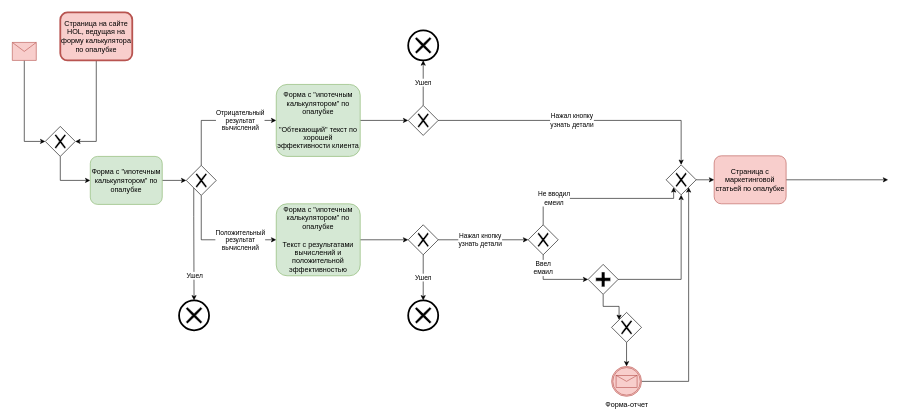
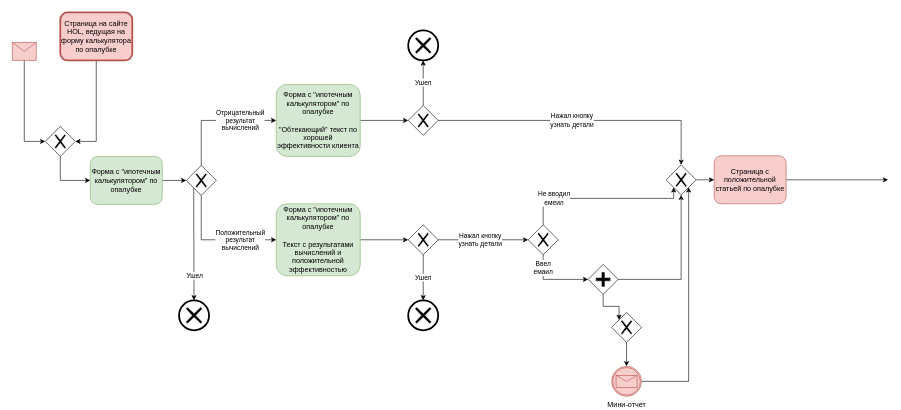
- <mxCell id="33" value="Страница с маркетинговой статьей по опалубке" style="shape=ext;rounded=1;html=1;whiteSpace=wrap;fillColor=#f8cecc;strokeColor=#b85450;" vertex="1" parent="1"><mxGeometry x="1190" y="259" width="120" height="80" as="geometry" /></mxCell>
+ <mxCell id="33" value="Страница с положительной статьей по опалубке" style="shape=ext;rounded=1;html=1;whiteSpace=wrap;fillColor=#f8cecc;strokeColor=#b85450;" vertex="1" parent="1"><mxGeometry x="1190" y="259" width="120" height="80" as="geometry" /></mxCell>
- <mxCell id="40" value="Форма-отчет" style="shape=mxgraph.bpmn.shape;html=1;verticalLabelPosition=bottom;labelBackgroundColor=#ffffff;verticalAlign=top;align=center;perimeter=ellipsePerimeter;outlineConnect=0;outline=catching;symbol=message;fillColor=#f8cecc;strokeColor=#b85450;" vertex="1" parent="1"><mxGeometry x="1019" y="610" width="50" height="50" as="geometry" /></mxCell>
+ <mxCell id="40" value="Мини-отчет" style="shape=mxgraph.bpmn.shape;html=1;verticalLabelPosition=bottom;labelBackgroundColor=#ffffff;verticalAlign=top;align=center;perimeter=ellipsePerimeter;outlineConnect=0;outline=catching;symbol=message;fillColor=#f8cecc;strokeColor=#b85450;" vertex="1" parent="1"><mxGeometry x="1019" y="610" width="50" height="50" as="geometry" /></mxCell>
